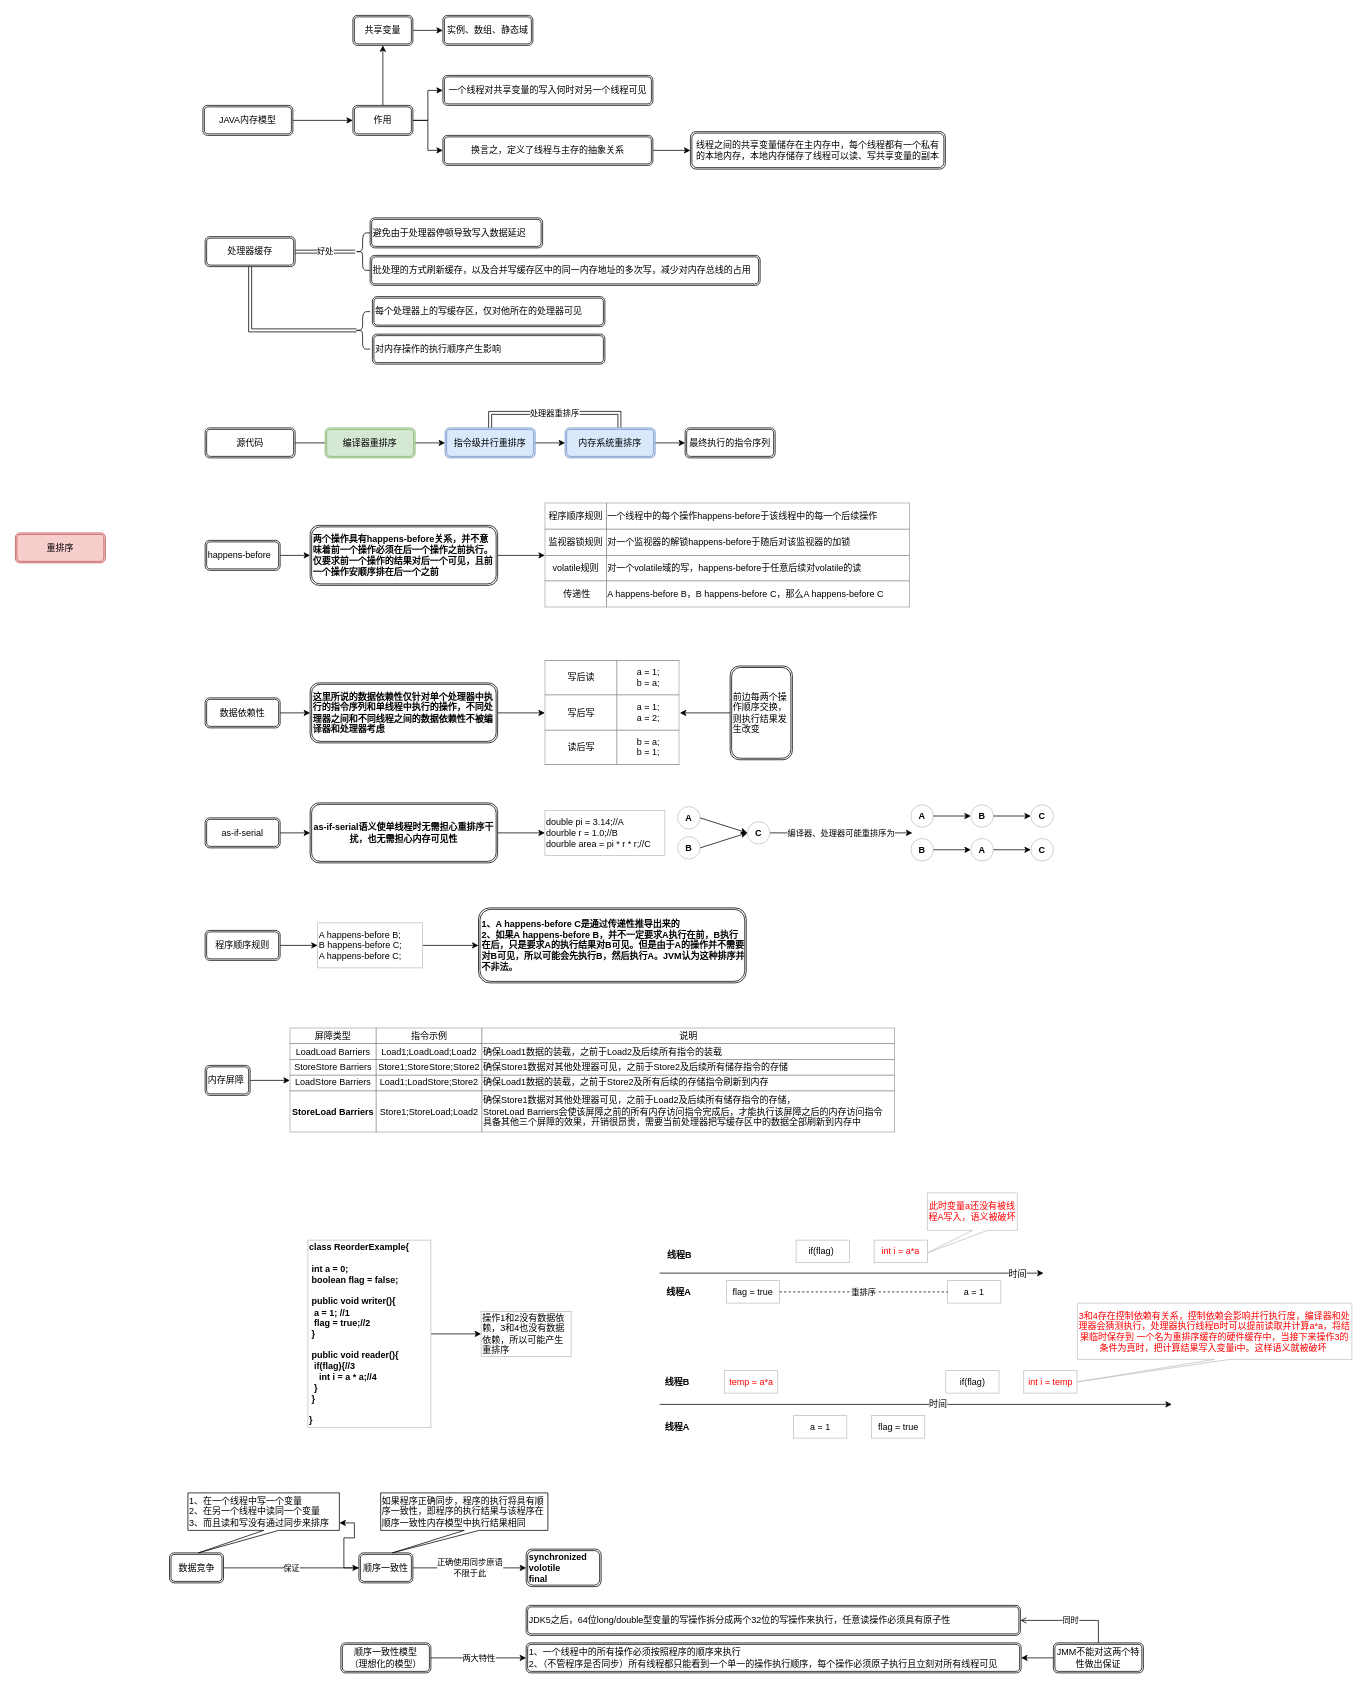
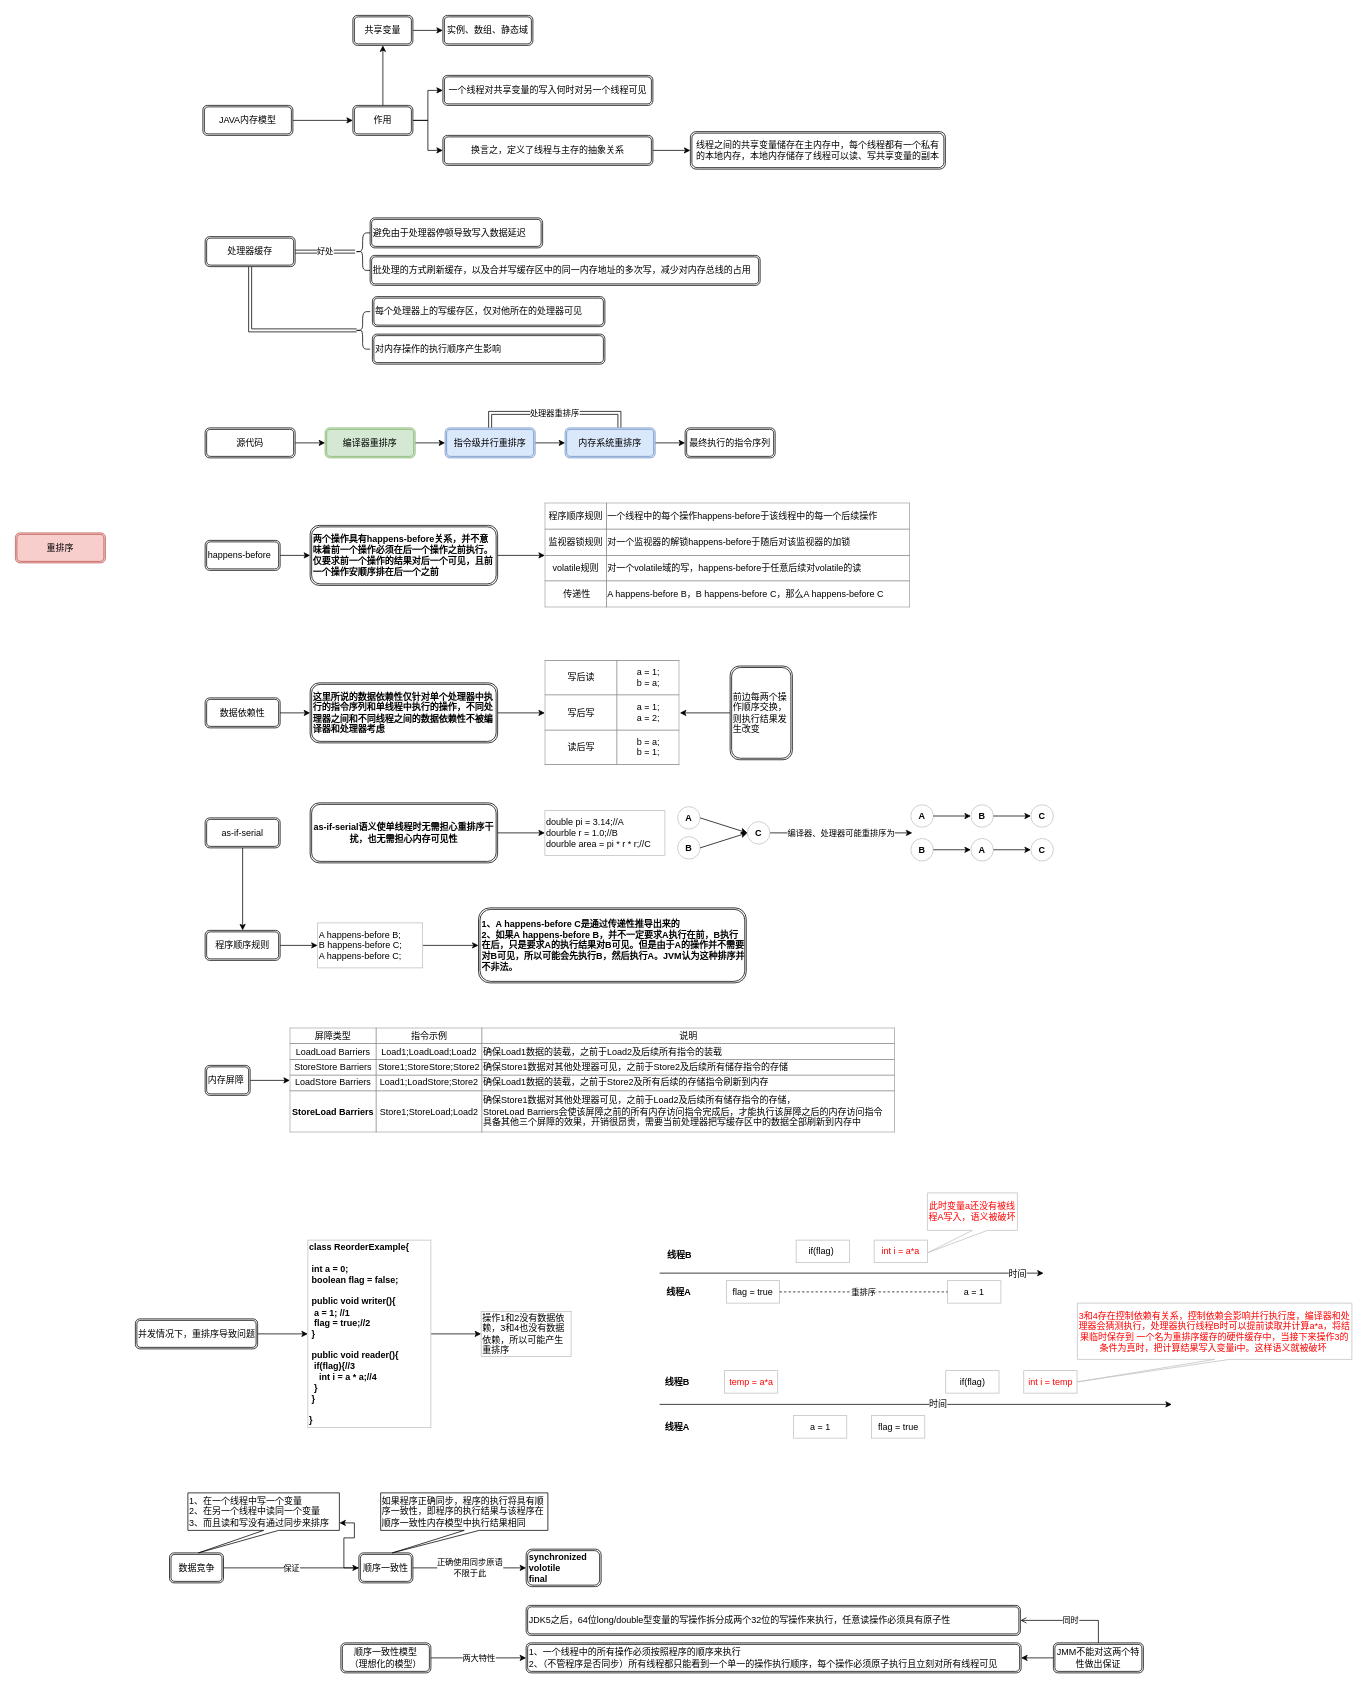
- <mxCell id="16" value="" style="edgeStyle=orthogonalEdgeStyle;rounded=0;orthogonalLoop=1;jettySize=auto;html=1;endArrow=none;" parent="1" source="17" target="19" edge="1"><mxGeometry relative="1" as="geometry" /></mxCell>
+ <mxCell id="16" value="" style="edgeStyle=orthogonalEdgeStyle;rounded=0;orthogonalLoop=1;jettySize=auto;html=1;" parent="1" source="17" target="19" edge="1"><mxGeometry relative="1" as="geometry" /></mxCell>
- <mxCell id="47" value="" style="edgeStyle=orthogonalEdgeStyle;rounded=0;orthogonalLoop=1;jettySize=auto;html=1;" parent="1" source="48" target="67" edge="1"><mxGeometry relative="1" as="geometry" /></mxCell>
+ <mxCell id="47" value="" style="edgeStyle=orthogonalEdgeStyle;rounded=0;orthogonalLoop=1;jettySize=auto;html=1;" parent="1" source="48" target="69" edge="1"><mxGeometry relative="1" as="geometry" /></mxCell>
+ <mxCell id="77" value="并发情况下，重排序导致问题" style="shape=ext;double=1;rounded=1;whiteSpace=wrap;html=1;align=left;" parent="1" vertex="1"><mxGeometry x="180" y="1758" width="163" height="40" as="geometry" /></mxCell>
+ <mxCell id="76" value="" style="edgeStyle=orthogonalEdgeStyle;rounded=0;orthogonalLoop=1;jettySize=auto;html=1;fontColor=#FF0000;" parent="1" source="77" target="79" edge="1"><mxGeometry relative="1" as="geometry" /></mxCell>
